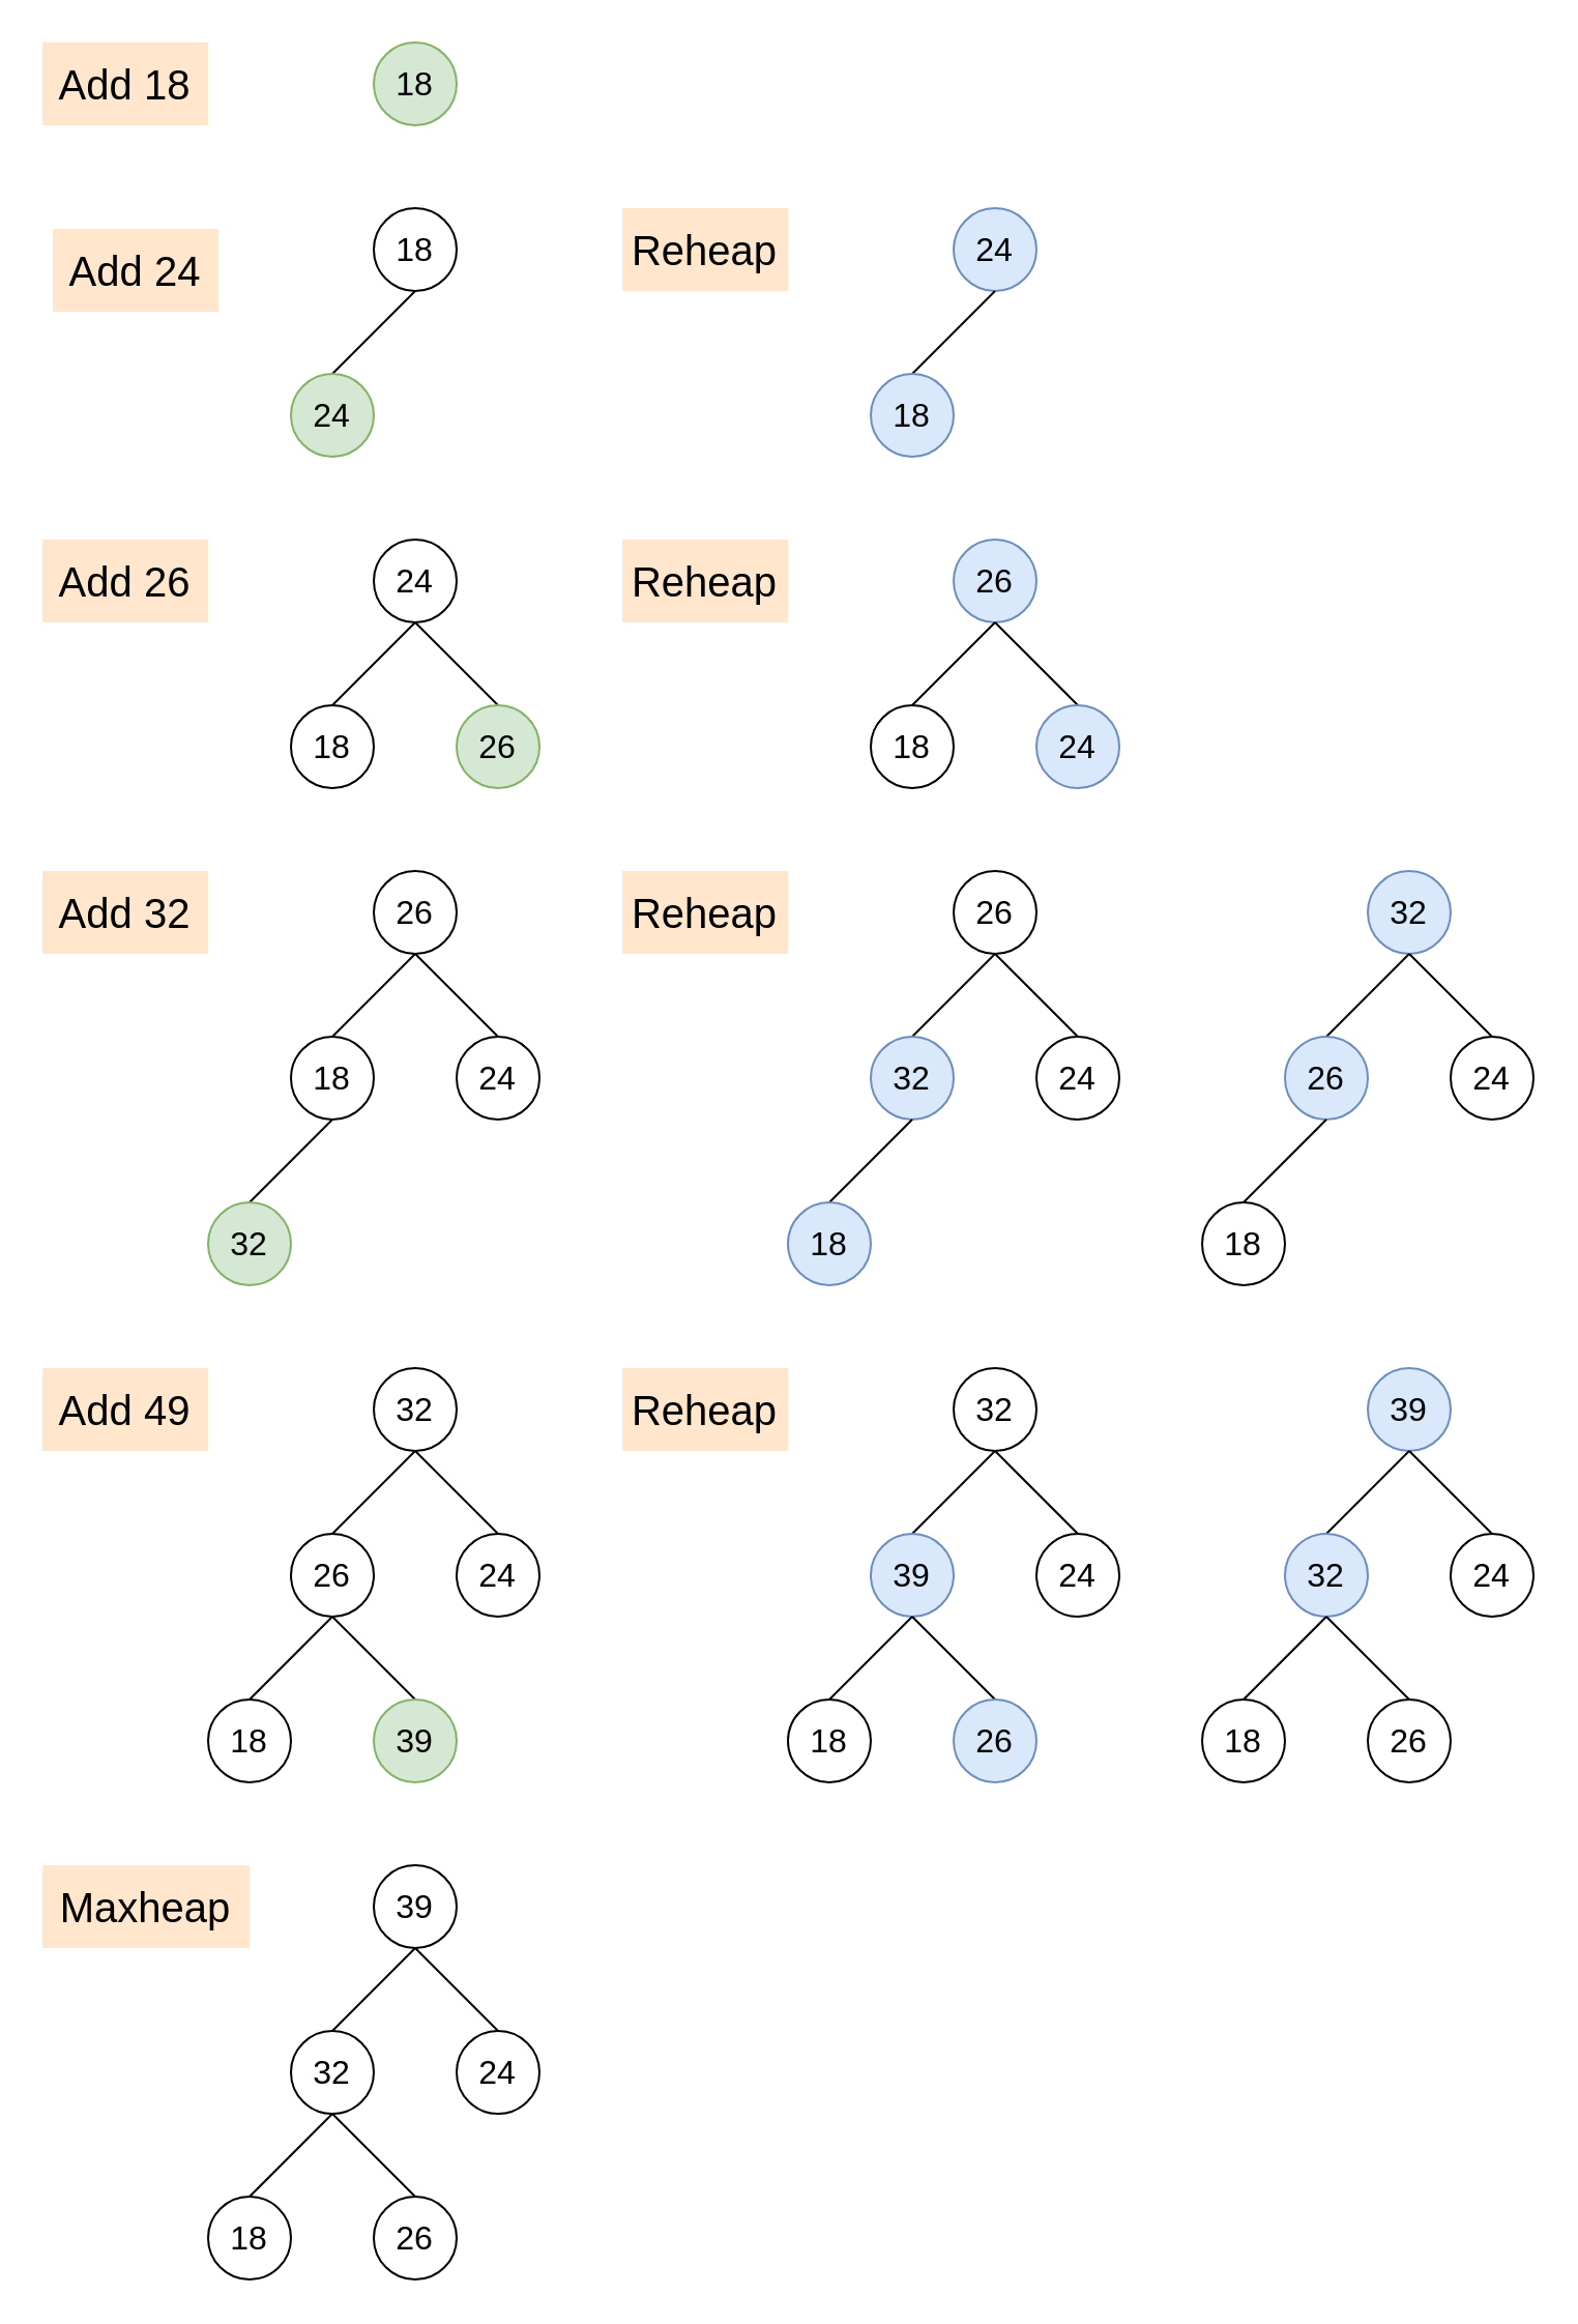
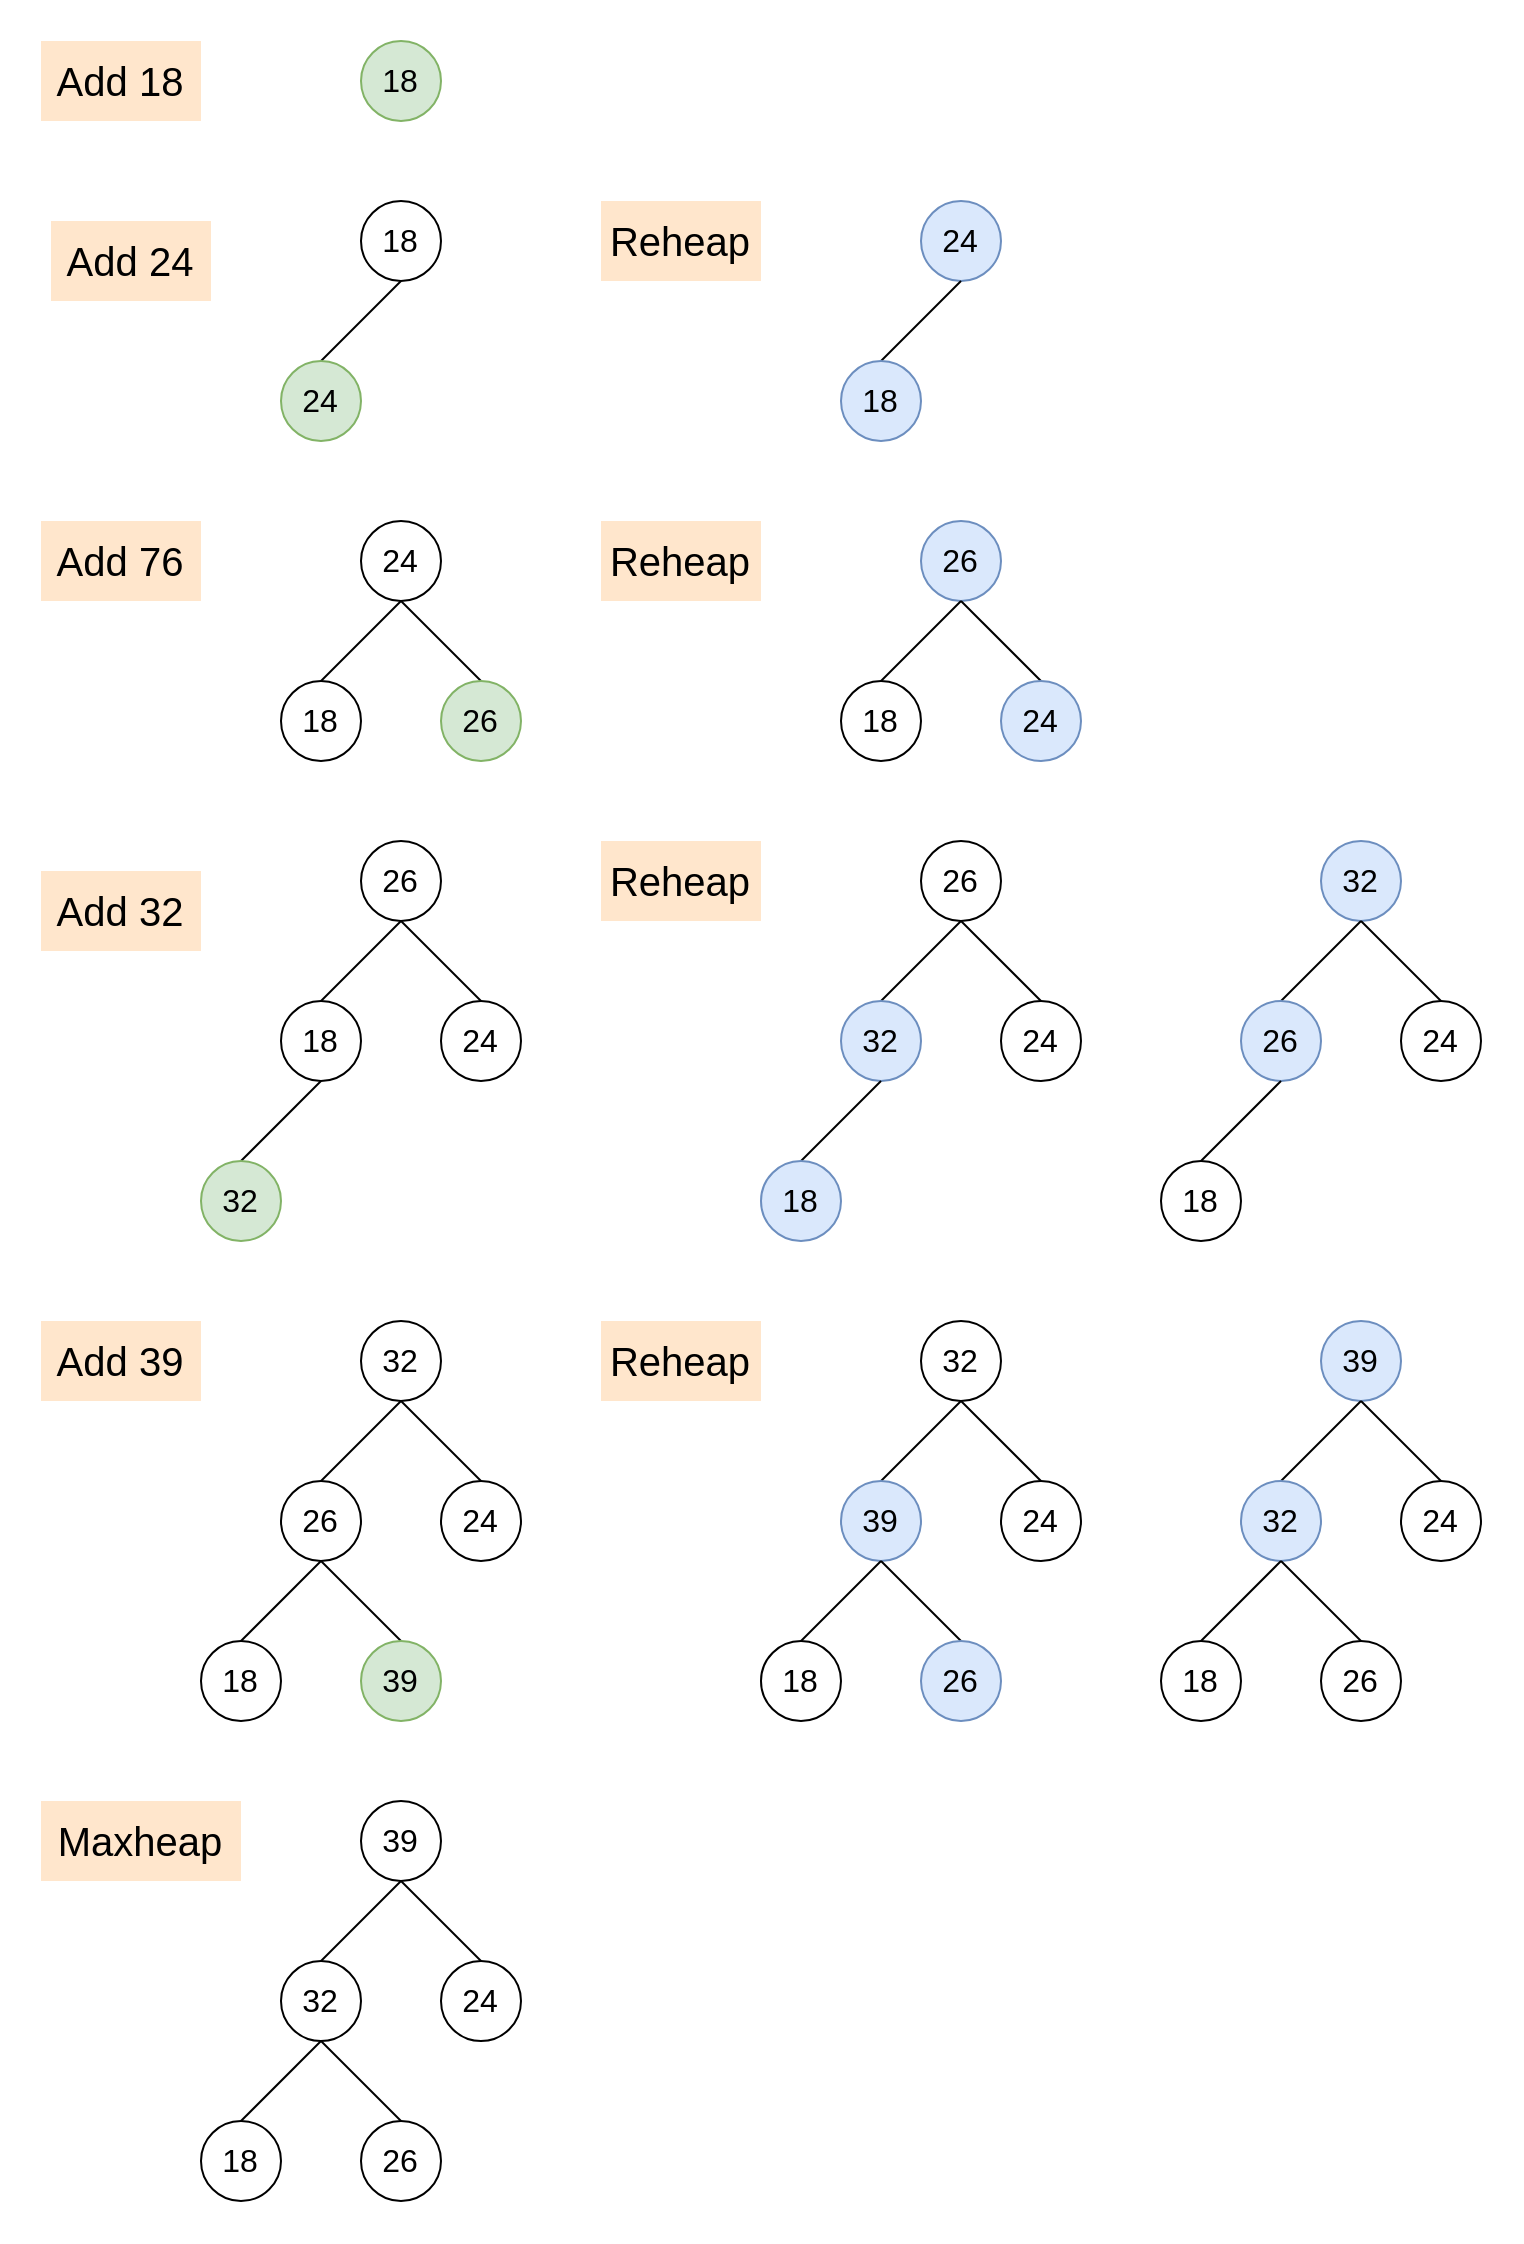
- <mxCell id="12" value="&lt;font style=&quot;font-size: 20px&quot;&gt;Add 26&lt;/font&gt;" style="text;html=1;strokeColor=none;fillColor=#ffe6cc;align=center;verticalAlign=middle;whiteSpace=wrap;rounded=0;" vertex="1" parent="1"><mxGeometry x="20" y="260" width="80" height="40" as="geometry" /></mxCell>
+ <mxCell id="12" value="&lt;font style=&quot;font-size: 20px&quot;&gt;Add 76&lt;/font&gt;" style="text;html=1;strokeColor=none;fillColor=#ffe6cc;align=center;verticalAlign=middle;whiteSpace=wrap;rounded=0;" vertex="1" parent="1"><mxGeometry x="20" y="260" width="80" height="40" as="geometry" /></mxCell>
- <mxCell id="24" value="&lt;font style=&quot;font-size: 20px&quot;&gt;Add 32&lt;/font&gt;" style="text;html=1;strokeColor=none;fillColor=#ffe6cc;align=center;verticalAlign=middle;whiteSpace=wrap;rounded=0;" vertex="1" parent="1"><mxGeometry x="20" y="420" width="80" height="40" as="geometry" /></mxCell>
+ <mxCell id="24" value="&lt;font style=&quot;font-size: 20px&quot;&gt;Add 32&lt;/font&gt;" style="text;html=1;strokeColor=none;fillColor=#ffe6cc;align=center;verticalAlign=middle;whiteSpace=wrap;rounded=0;" vertex="1" parent="1"><mxGeometry x="20" y="435" width="80" height="40" as="geometry" /></mxCell>
- <mxCell id="47" value="&lt;font style=&quot;font-size: 20px&quot;&gt;Add 49&lt;/font&gt;" style="text;html=1;strokeColor=none;fillColor=#ffe6cc;align=center;verticalAlign=middle;whiteSpace=wrap;rounded=0;" vertex="1" parent="1"><mxGeometry x="20" y="660" width="80" height="40" as="geometry" /></mxCell>
+ <mxCell id="47" value="&lt;font style=&quot;font-size: 20px&quot;&gt;Add 39&lt;/font&gt;" style="text;html=1;strokeColor=none;fillColor=#ffe6cc;align=center;verticalAlign=middle;whiteSpace=wrap;rounded=0;" vertex="1" parent="1"><mxGeometry x="20" y="660" width="80" height="40" as="geometry" /></mxCell>
